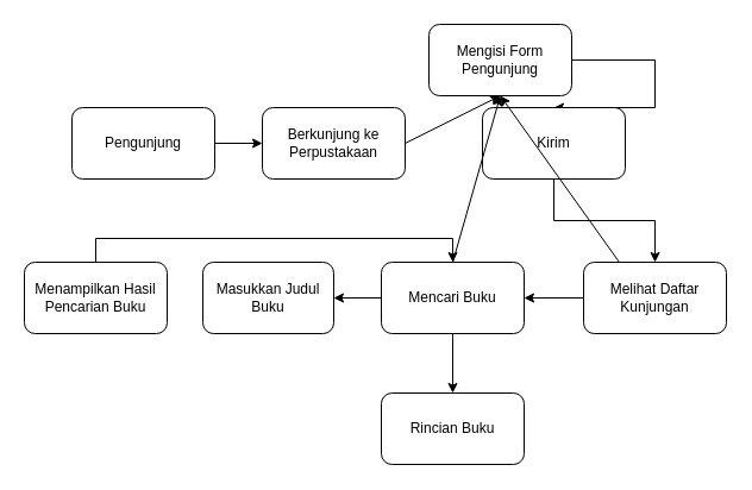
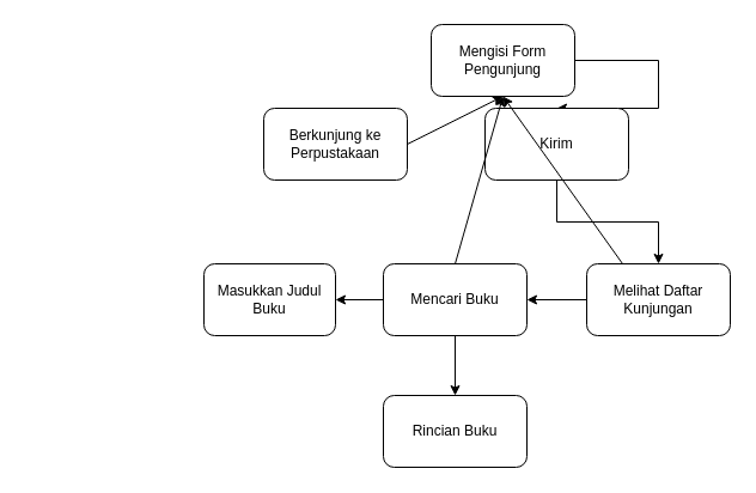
- <mxCell id="3" value="Pengunjung" style="rounded=1;whiteSpace=wrap;html=1;" vertex="1" parent="1"><mxGeometry x="60" y="90" width="120" height="60" as="geometry" /></mxCell>
- <mxCell id="2" value="" style="edgeStyle=orthogonalEdgeStyle;rounded=0;orthogonalLoop=1;jettySize=auto;html=1;" edge="1" parent="1" source="3" target="4"><mxGeometry relative="1" as="geometry" /></mxCell>
- <mxCell id="19" style="edgeStyle=orthogonalEdgeStyle;rounded=0;orthogonalLoop=1;jettySize=auto;html=1;exitX=0.5;exitY=0;exitDx=0;exitDy=0;entryX=0.5;entryY=0;entryDx=0;entryDy=0;" edge="1" parent="1" source="20" target="11"><mxGeometry relative="1" as="geometry" /></mxCell>
- <mxCell id="20" value="Menampilkan Hasil Pencarian Buku" style="whiteSpace=wrap;html=1;rounded=1;" vertex="1" parent="1"><mxGeometry x="20" y="220" width="120" height="60" as="geometry" /></mxCell>
